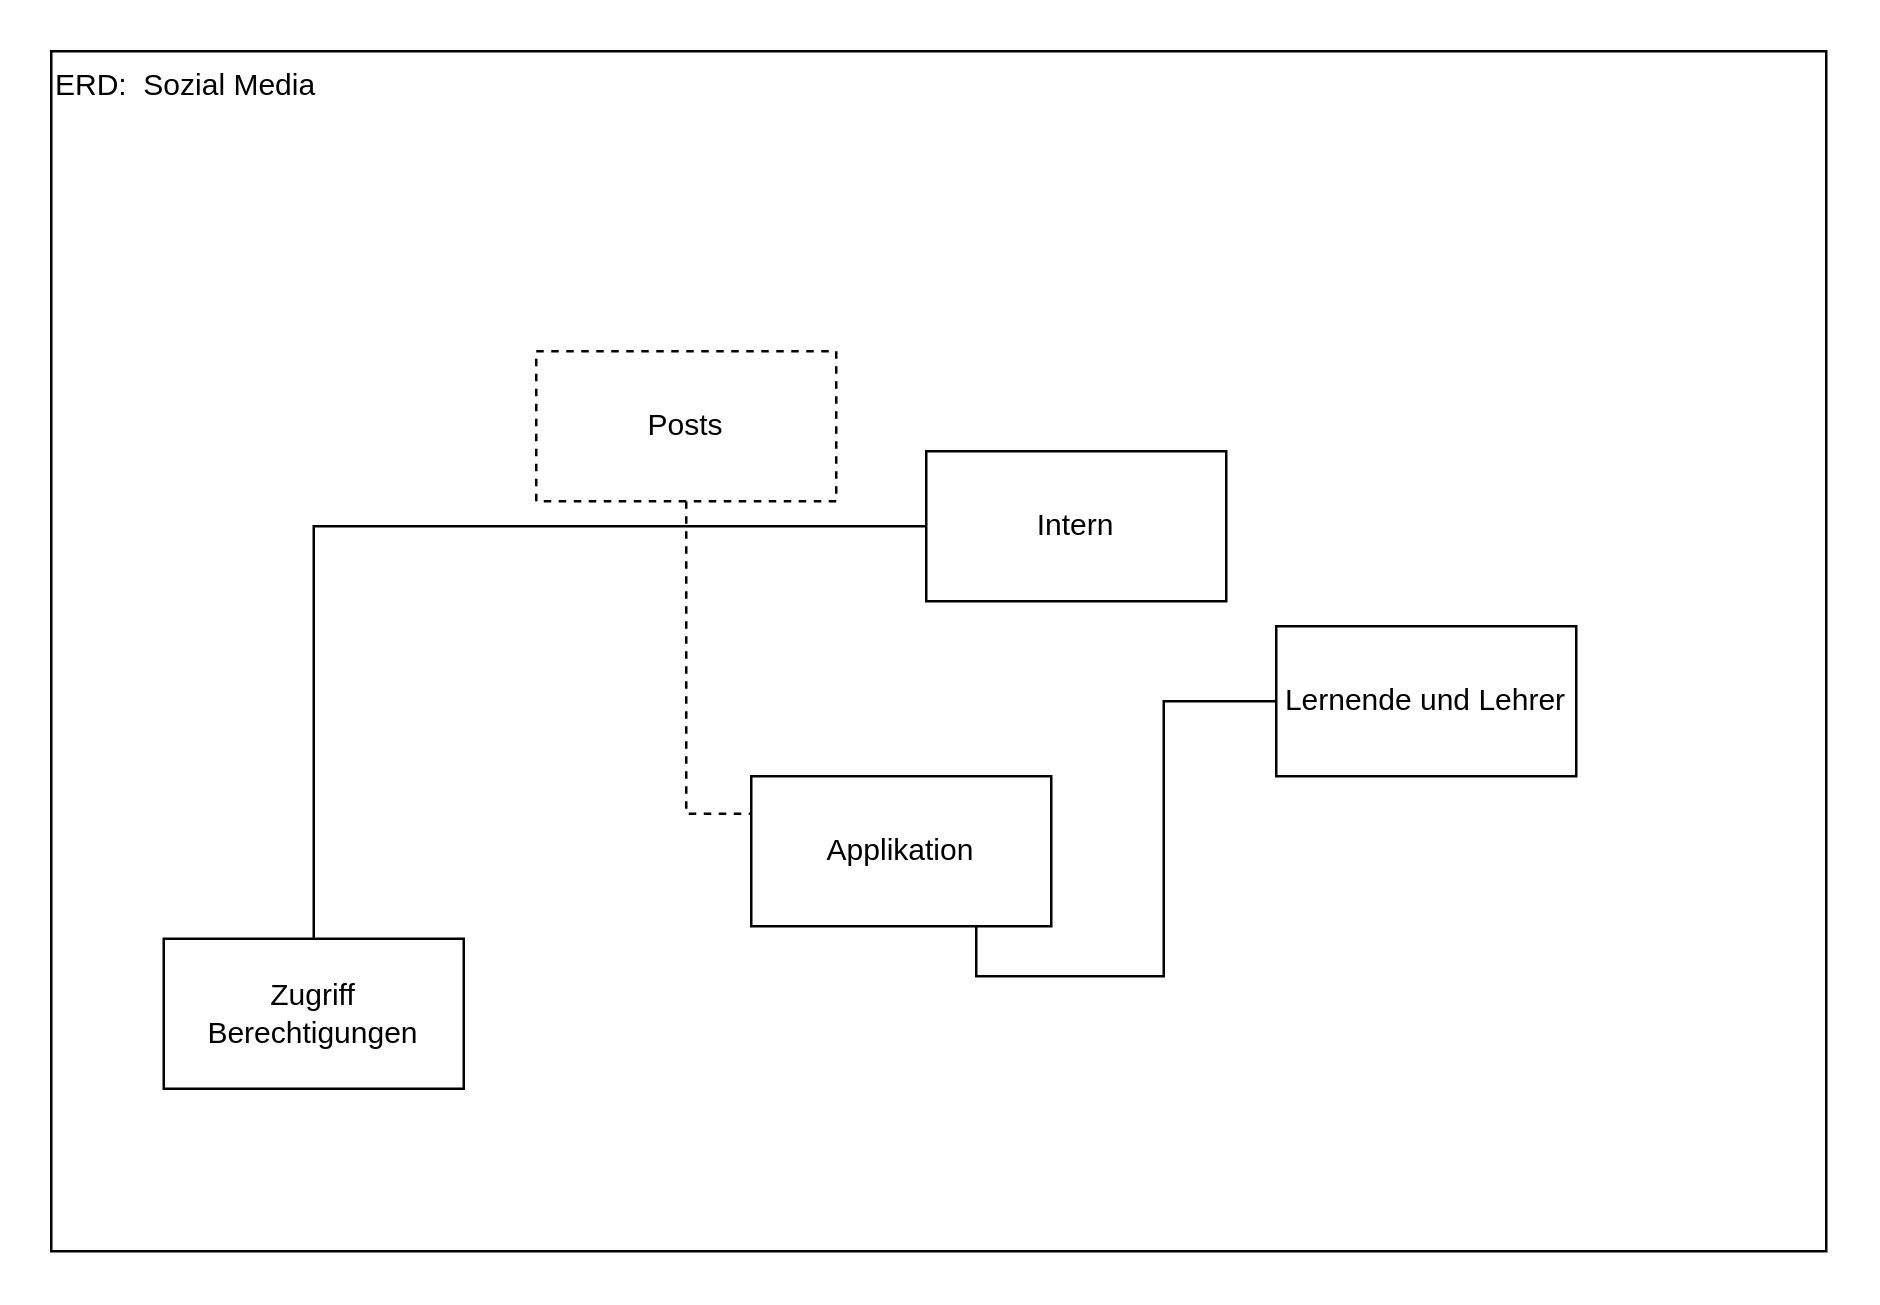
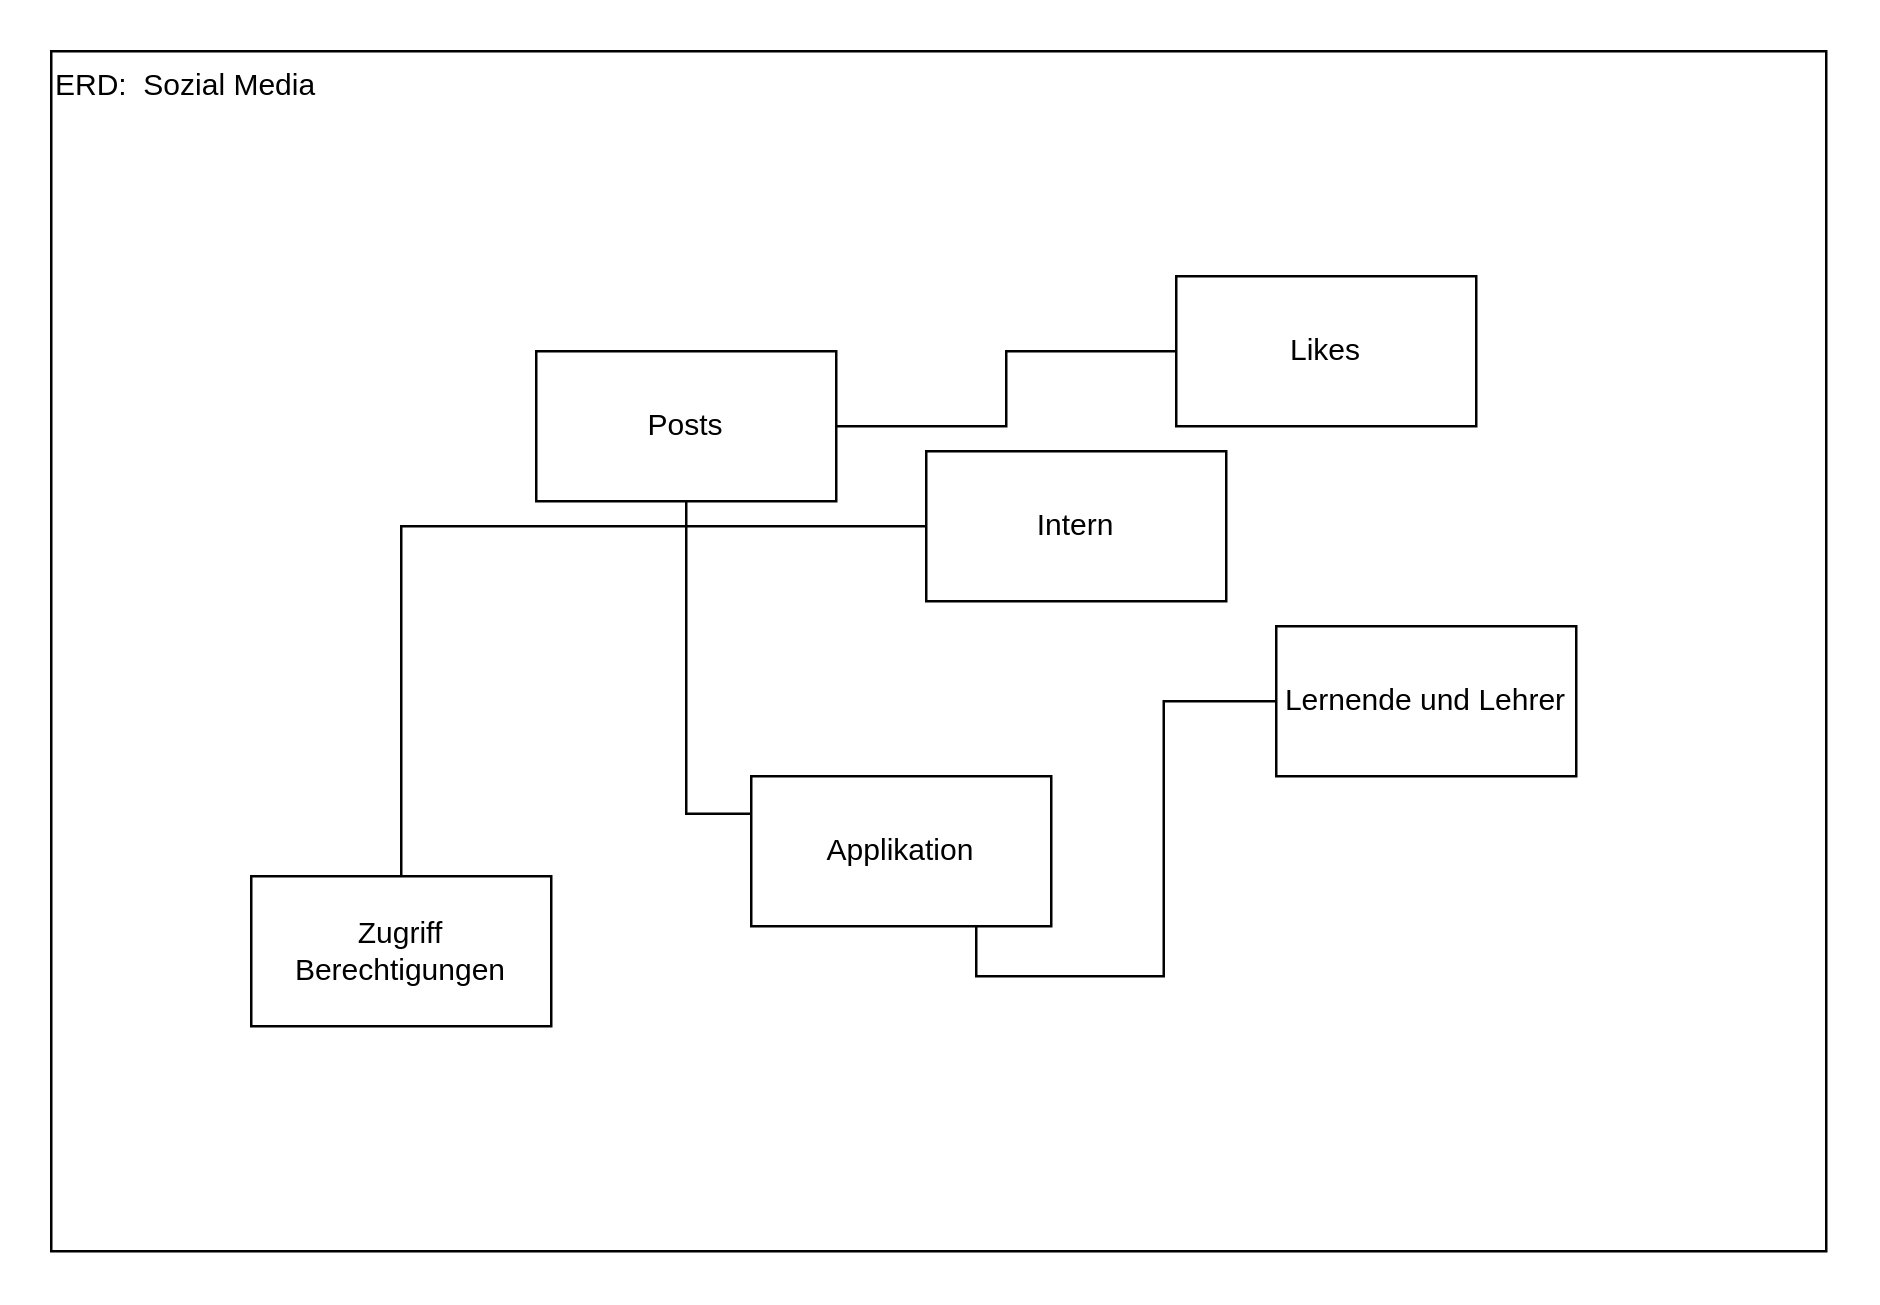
+ <mxCell id="10" value="Likes" style="rounded=0;whiteSpace=wrap;html=1;" vertex="1" parent="1"><mxGeometry x="470" y="110" width="120" height="60" as="geometry" /></mxCell>
+ <mxCell id="9" style="edgeStyle=orthogonalEdgeStyle;rounded=0;orthogonalLoop=1;jettySize=auto;html=1;entryX=1;entryY=0.5;entryDx=0;entryDy=0;endArrow=none;endFill=0;" edge="1" parent="1" source="10" target="8"><mxGeometry relative="1" as="geometry" /></mxCell>
- <mxCell id="8" value="Posts" style="rounded=0;whiteSpace=wrap;html=1;dashed=1;" vertex="1" parent="1"><mxGeometry x="214" y="140" width="120" height="60" as="geometry" /></mxCell>
+ <mxCell id="8" value="Posts" style="rounded=0;whiteSpace=wrap;html=1;" vertex="1" parent="1"><mxGeometry x="214" y="140" width="120" height="60" as="geometry" /></mxCell>
- <mxCell id="7" style="edgeStyle=orthogonalEdgeStyle;rounded=0;orthogonalLoop=1;jettySize=auto;html=1;entryX=0;entryY=0.25;entryDx=0;entryDy=0;endArrow=none;endFill=0;dashed=1;" edge="1" parent="1" source="8" target="3"><mxGeometry relative="1" as="geometry" /></mxCell>
+ <mxCell id="7" style="edgeStyle=orthogonalEdgeStyle;rounded=0;orthogonalLoop=1;jettySize=auto;html=1;entryX=0;entryY=0.25;entryDx=0;entryDy=0;endArrow=none;endFill=0;" edge="1" parent="1" source="8" target="3"><mxGeometry relative="1" as="geometry" /></mxCell>
- <mxCell id="6" value="Zugriff Berechtigungen" style="rounded=0;whiteSpace=wrap;html=1;" vertex="1" parent="1"><mxGeometry x="65" y="375" width="120" height="60" as="geometry" /></mxCell>
+ <mxCell id="6" value="Zugriff Berechtigungen" style="rounded=0;whiteSpace=wrap;html=1;" vertex="1" parent="1"><mxGeometry x="100" y="350" width="120" height="60" as="geometry" /></mxCell>
